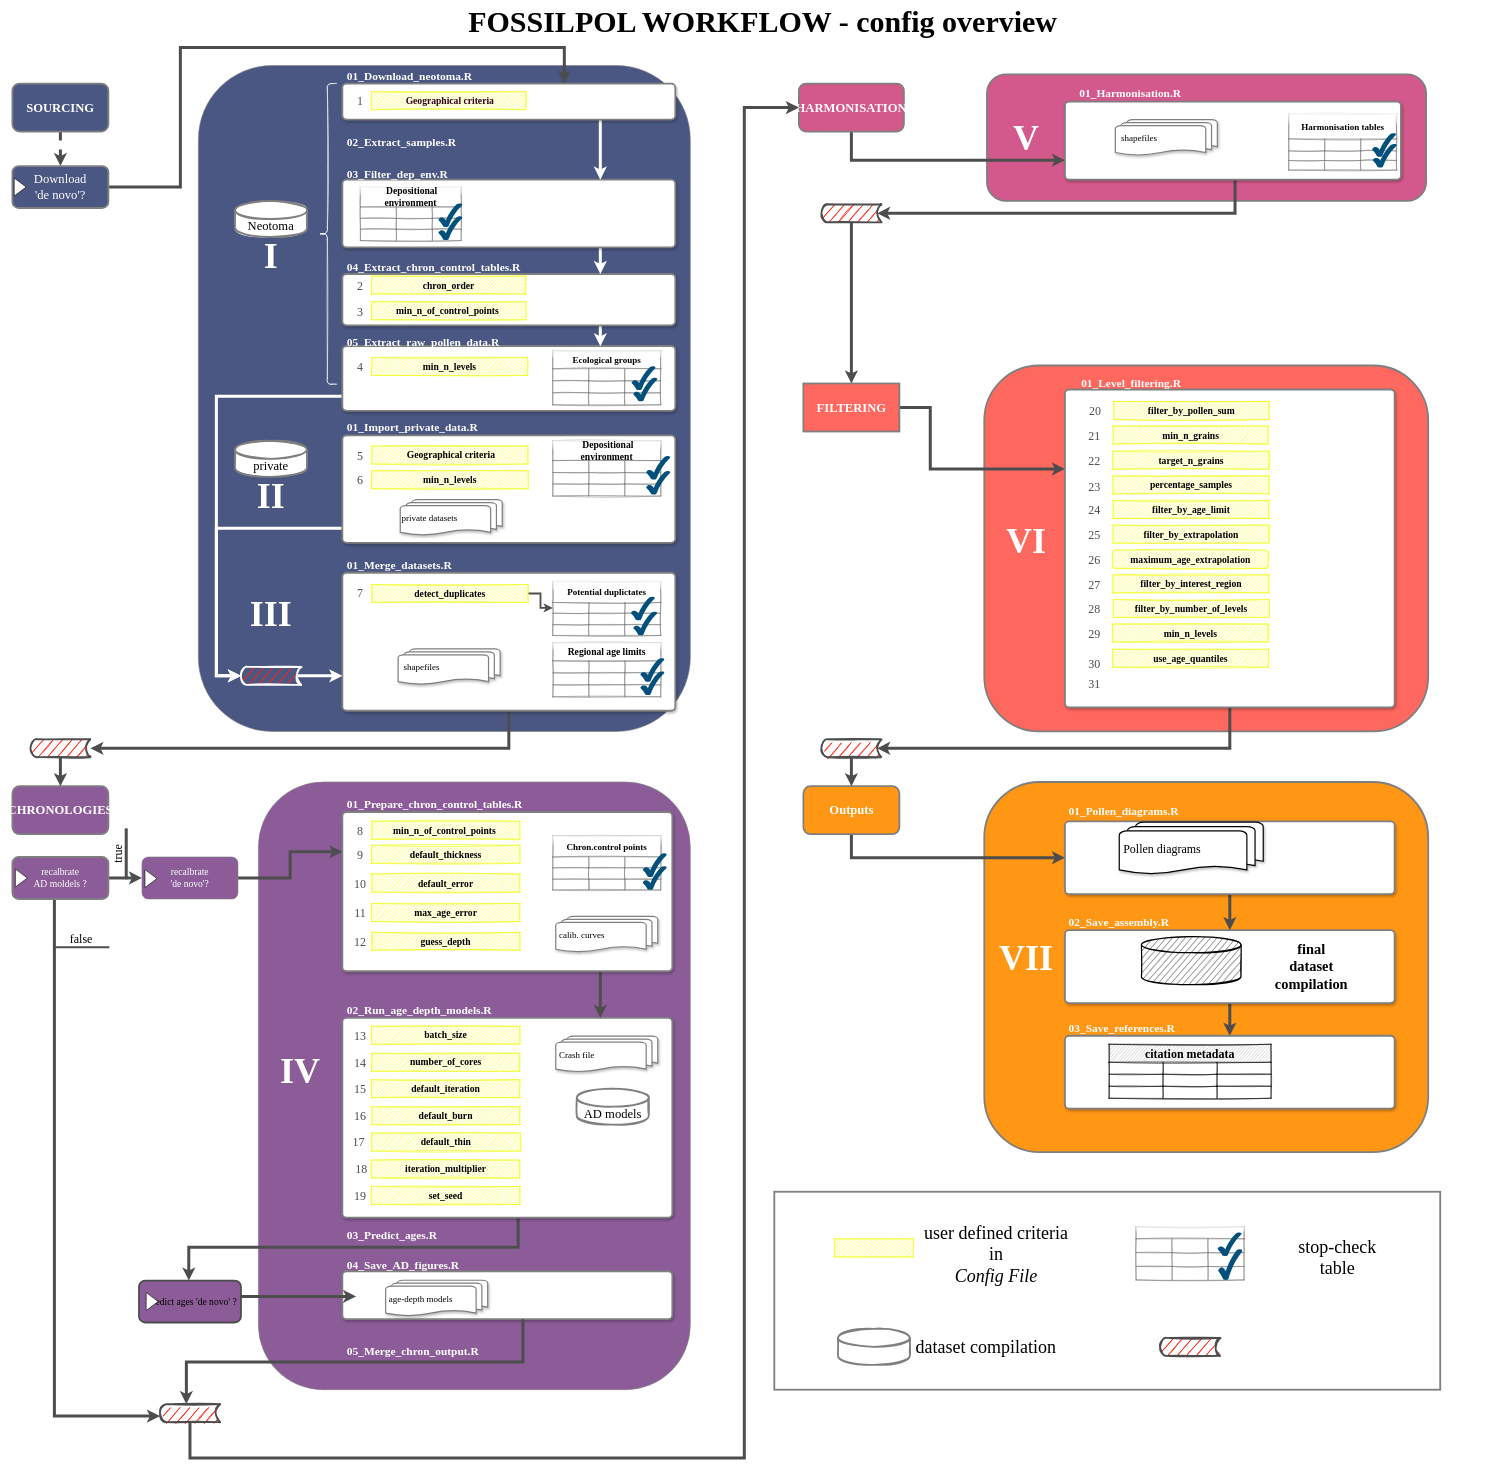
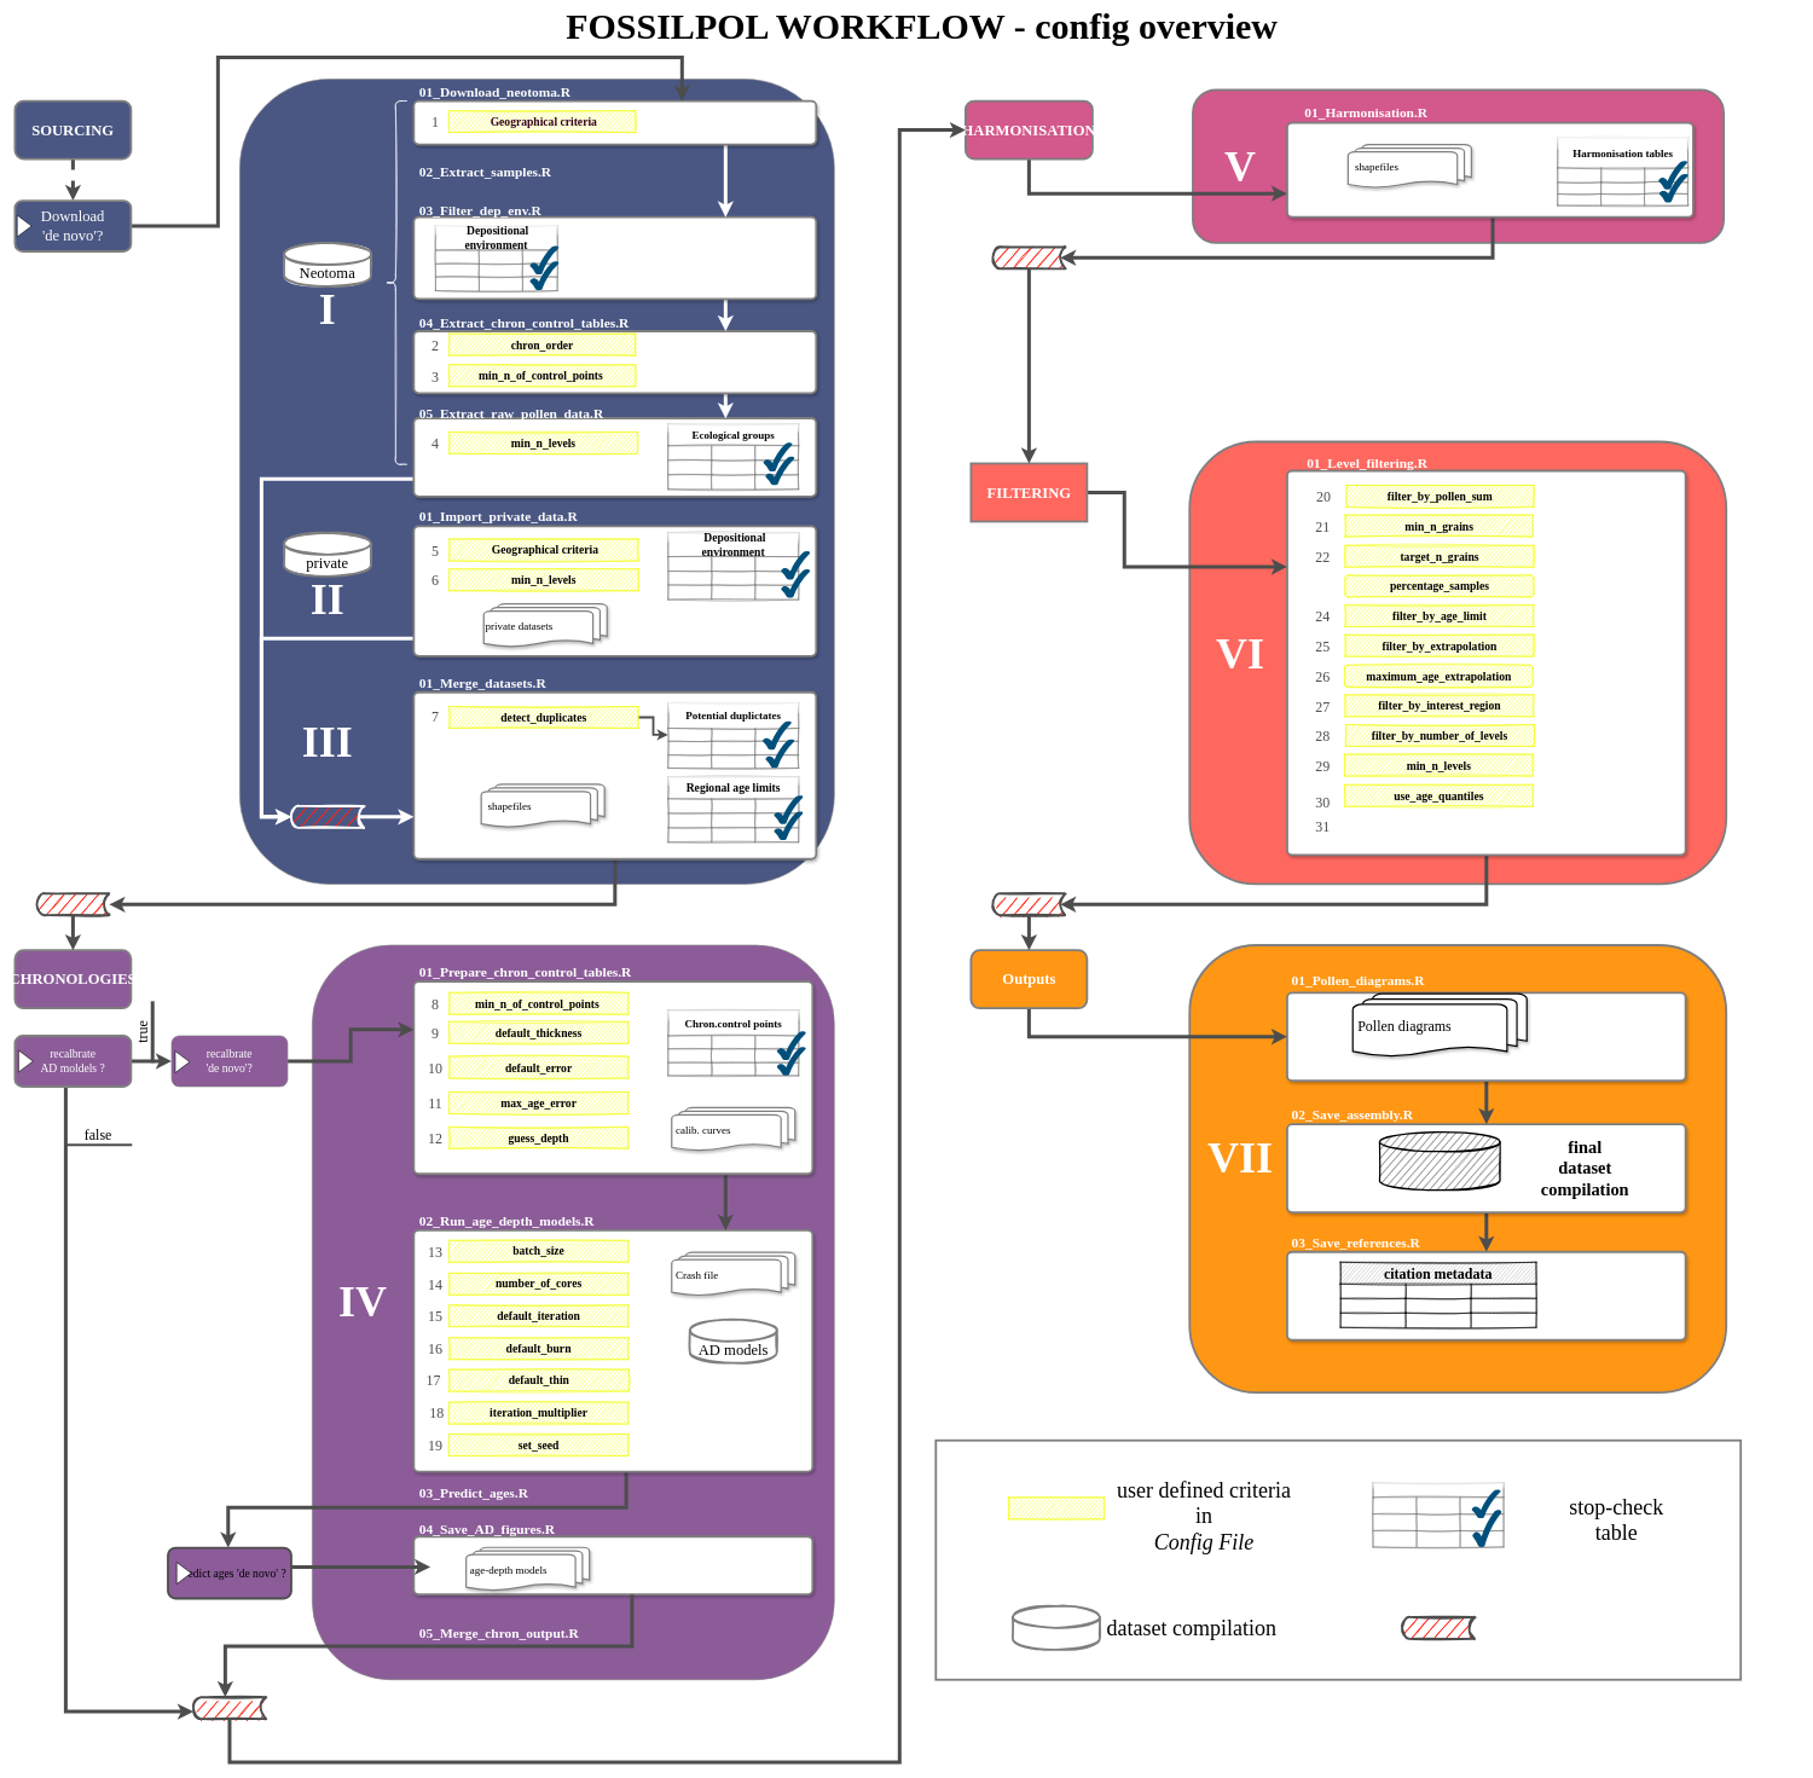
- <mxCell id="88" value="percentage_samples" style="rounded=0;whiteSpace=wrap;html=1;glass=0;fontFamily=Lucida Console;fontSize=16;align=center;strokeColor=#F2FF15;fillColor=#F2FF15;shadow=0;sketch=1;fontStyle=1" parent="1" vertex="1"><mxGeometry x="1854.5" y="792.75" width="260" height="30" as="geometry" /></mxCell>
+ <mxCell id="88" value="percentage_samples" style="whiteSpace=wrap;html=1;glass=0;fontFamily=Lucida Console;fontSize=16;align=center;strokeColor=#F2FF15;fillColor=#F2FF15;shadow=0;sketch=1;fontStyle=1;rounded=1;" parent="1" vertex="1"><mxGeometry x="1854.5" y="792.75" width="260" height="30" as="geometry" /></mxCell>
- <mxCell id="100" value="23" style="text;html=1;strokeColor=none;fillColor=none;align=center;verticalAlign=middle;whiteSpace=wrap;rounded=0;sketch=1;fontFamily=Lucida Console;fontSize=20;fontColor=#4D4D4D;" parent="1" vertex="1"><mxGeometry x="1793.5" y="794.5" width="60" height="30" as="geometry" /></mxCell>
- <mxCell id="74" value="&lt;b style=&quot;font-size: 60px&quot;&gt;&lt;font style=&quot;font-size: 60px&quot;&gt;IV&lt;/font&gt;&lt;/b&gt;" style="text;html=1;strokeColor=none;fillColor=none;align=center;verticalAlign=middle;whiteSpace=wrap;rounded=0;sketch=0;fontFamily=Lucida Console;fontSize=60;fontColor=#FFFFFF;" parent="1" vertex="1"><mxGeometry x="470" y="1710.25" width="60" height="150" as="geometry" /></mxCell>
+ <mxCell id="74" value="&lt;b style=&quot;font-size: 60px&quot;&gt;&lt;font style=&quot;font-size: 60px&quot;&gt;IV&lt;/font&gt;&lt;/b&gt;" style="text;html=1;strokeColor=none;fillColor=none;align=center;verticalAlign=middle;whiteSpace=wrap;rounded=0;sketch=0;fontFamily=Lucida Console;fontSize=60;fontColor=#FFFFFF;" parent="1" vertex="1"><mxGeometry x="470" y="1720.25" width="60" height="150" as="geometry" /></mxCell>
- <mxCell id="161" value="AD models" style="shape=cylinder3;whiteSpace=wrap;html=1;boundedLbl=1;backgroundOutline=1;size=15;rounded=0;glass=1;fontFamily=Lucida Console;fontSize=21;sketch=1;strokeColor=#7F7F7F;strokeWidth=3;" parent="1" vertex="1"><mxGeometry x="960.75" y="1814.25" width="120" height="60" as="geometry" /></mxCell>
+ <mxCell id="161" value="AD models" style="shape=cylinder3;whiteSpace=wrap;html=1;boundedLbl=1;backgroundOutline=1;size=15;rounded=0;glass=1;fontFamily=Lucida Console;fontSize=21;sketch=1;strokeColor=#7F7F7F;strokeWidth=3;" parent="1" vertex="1"><mxGeometry x="950.75" y="1819.25" width="120" height="60" as="geometry" /></mxCell>
